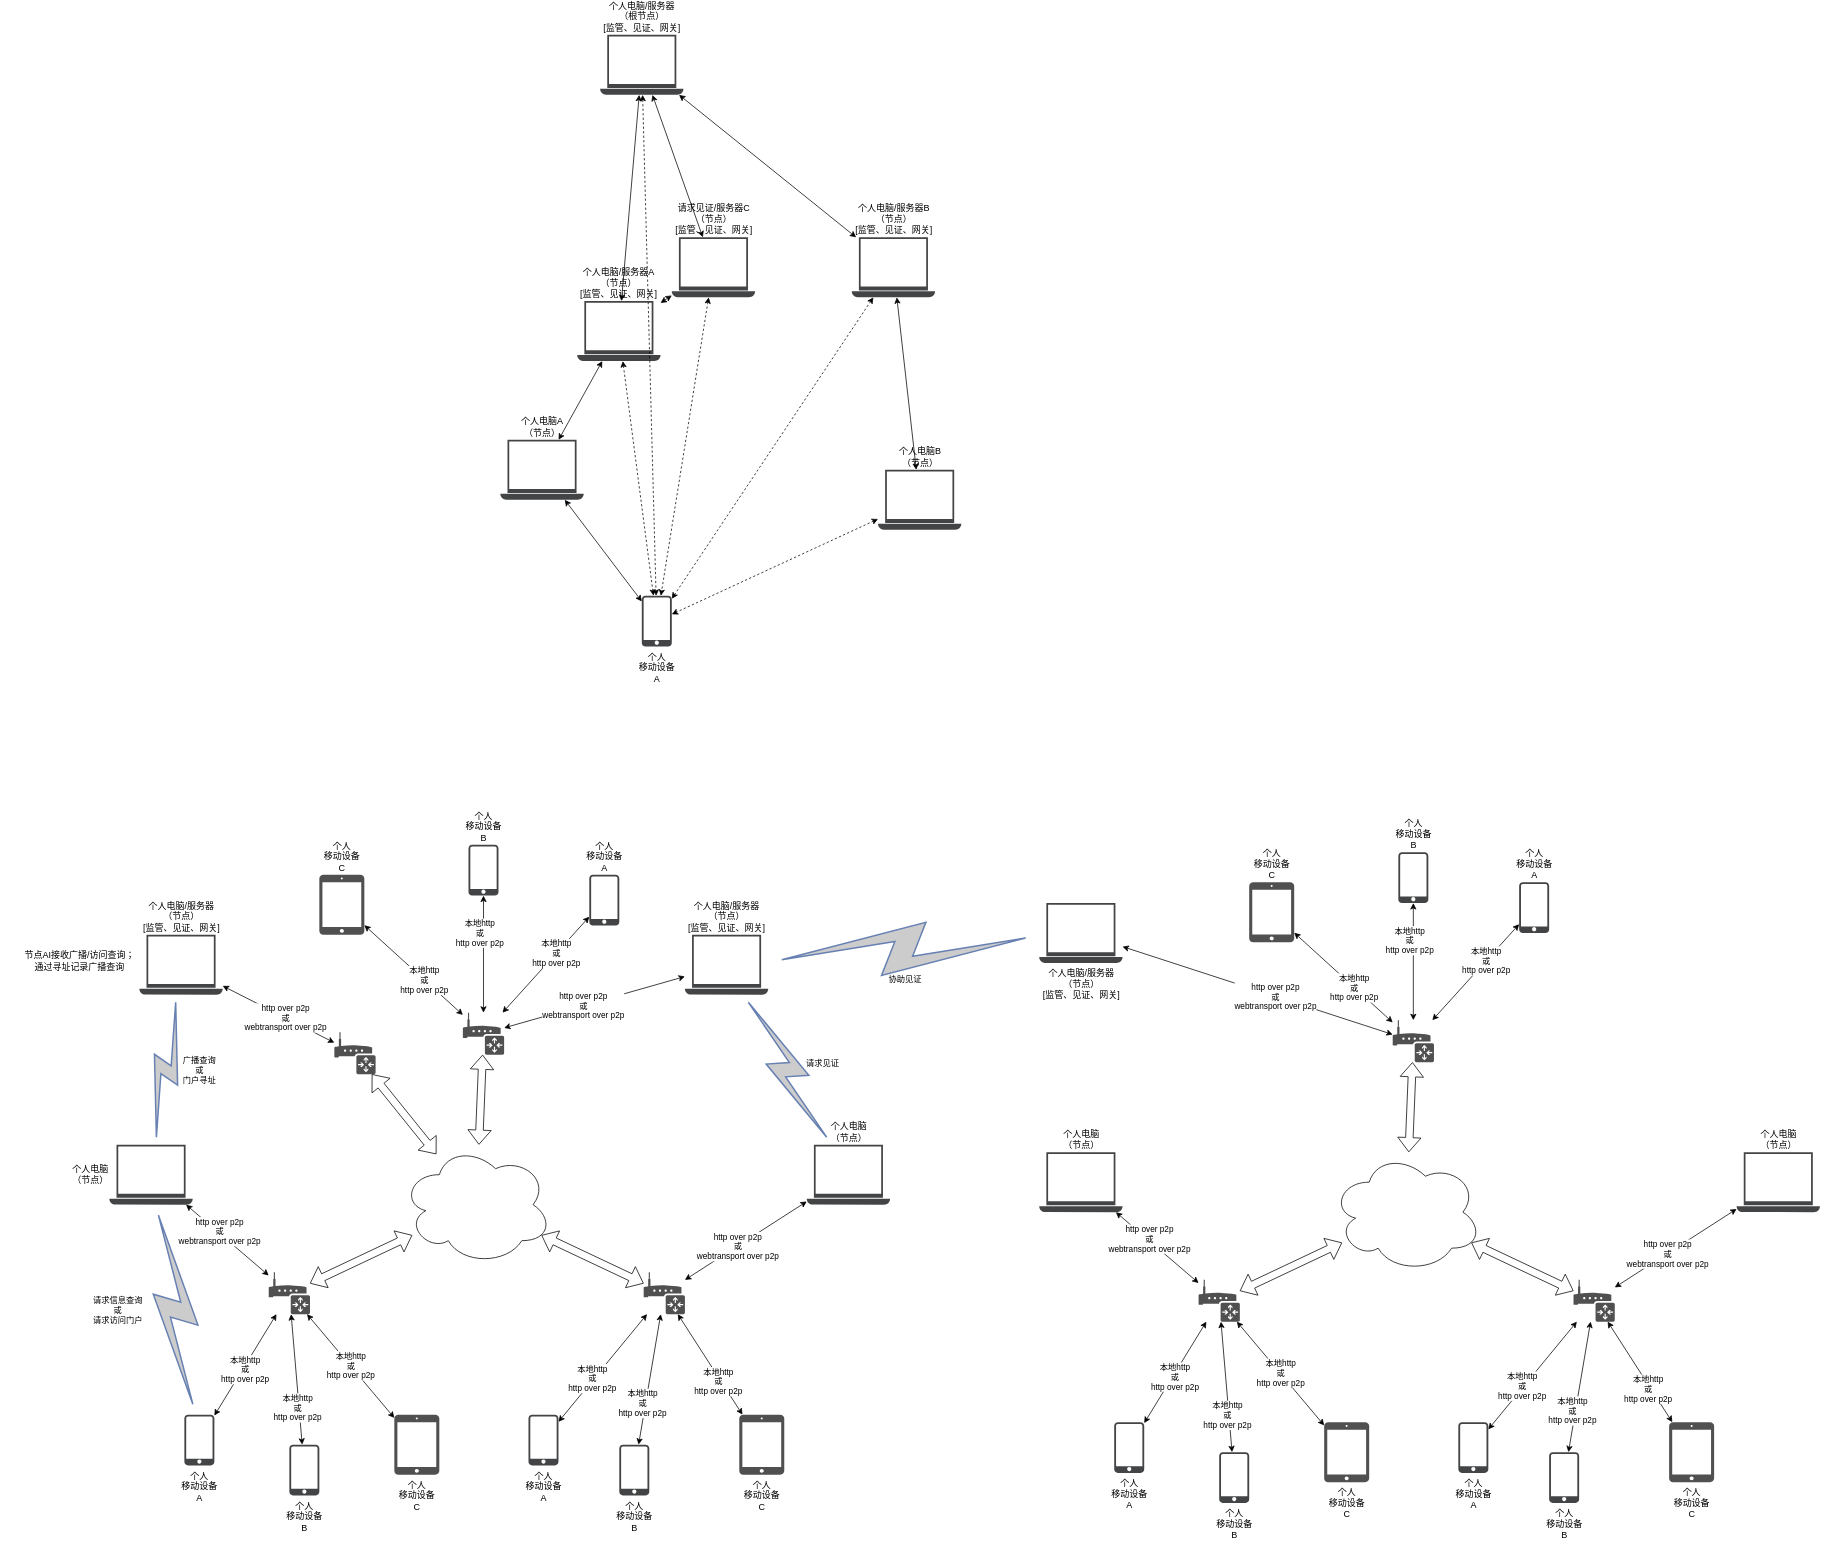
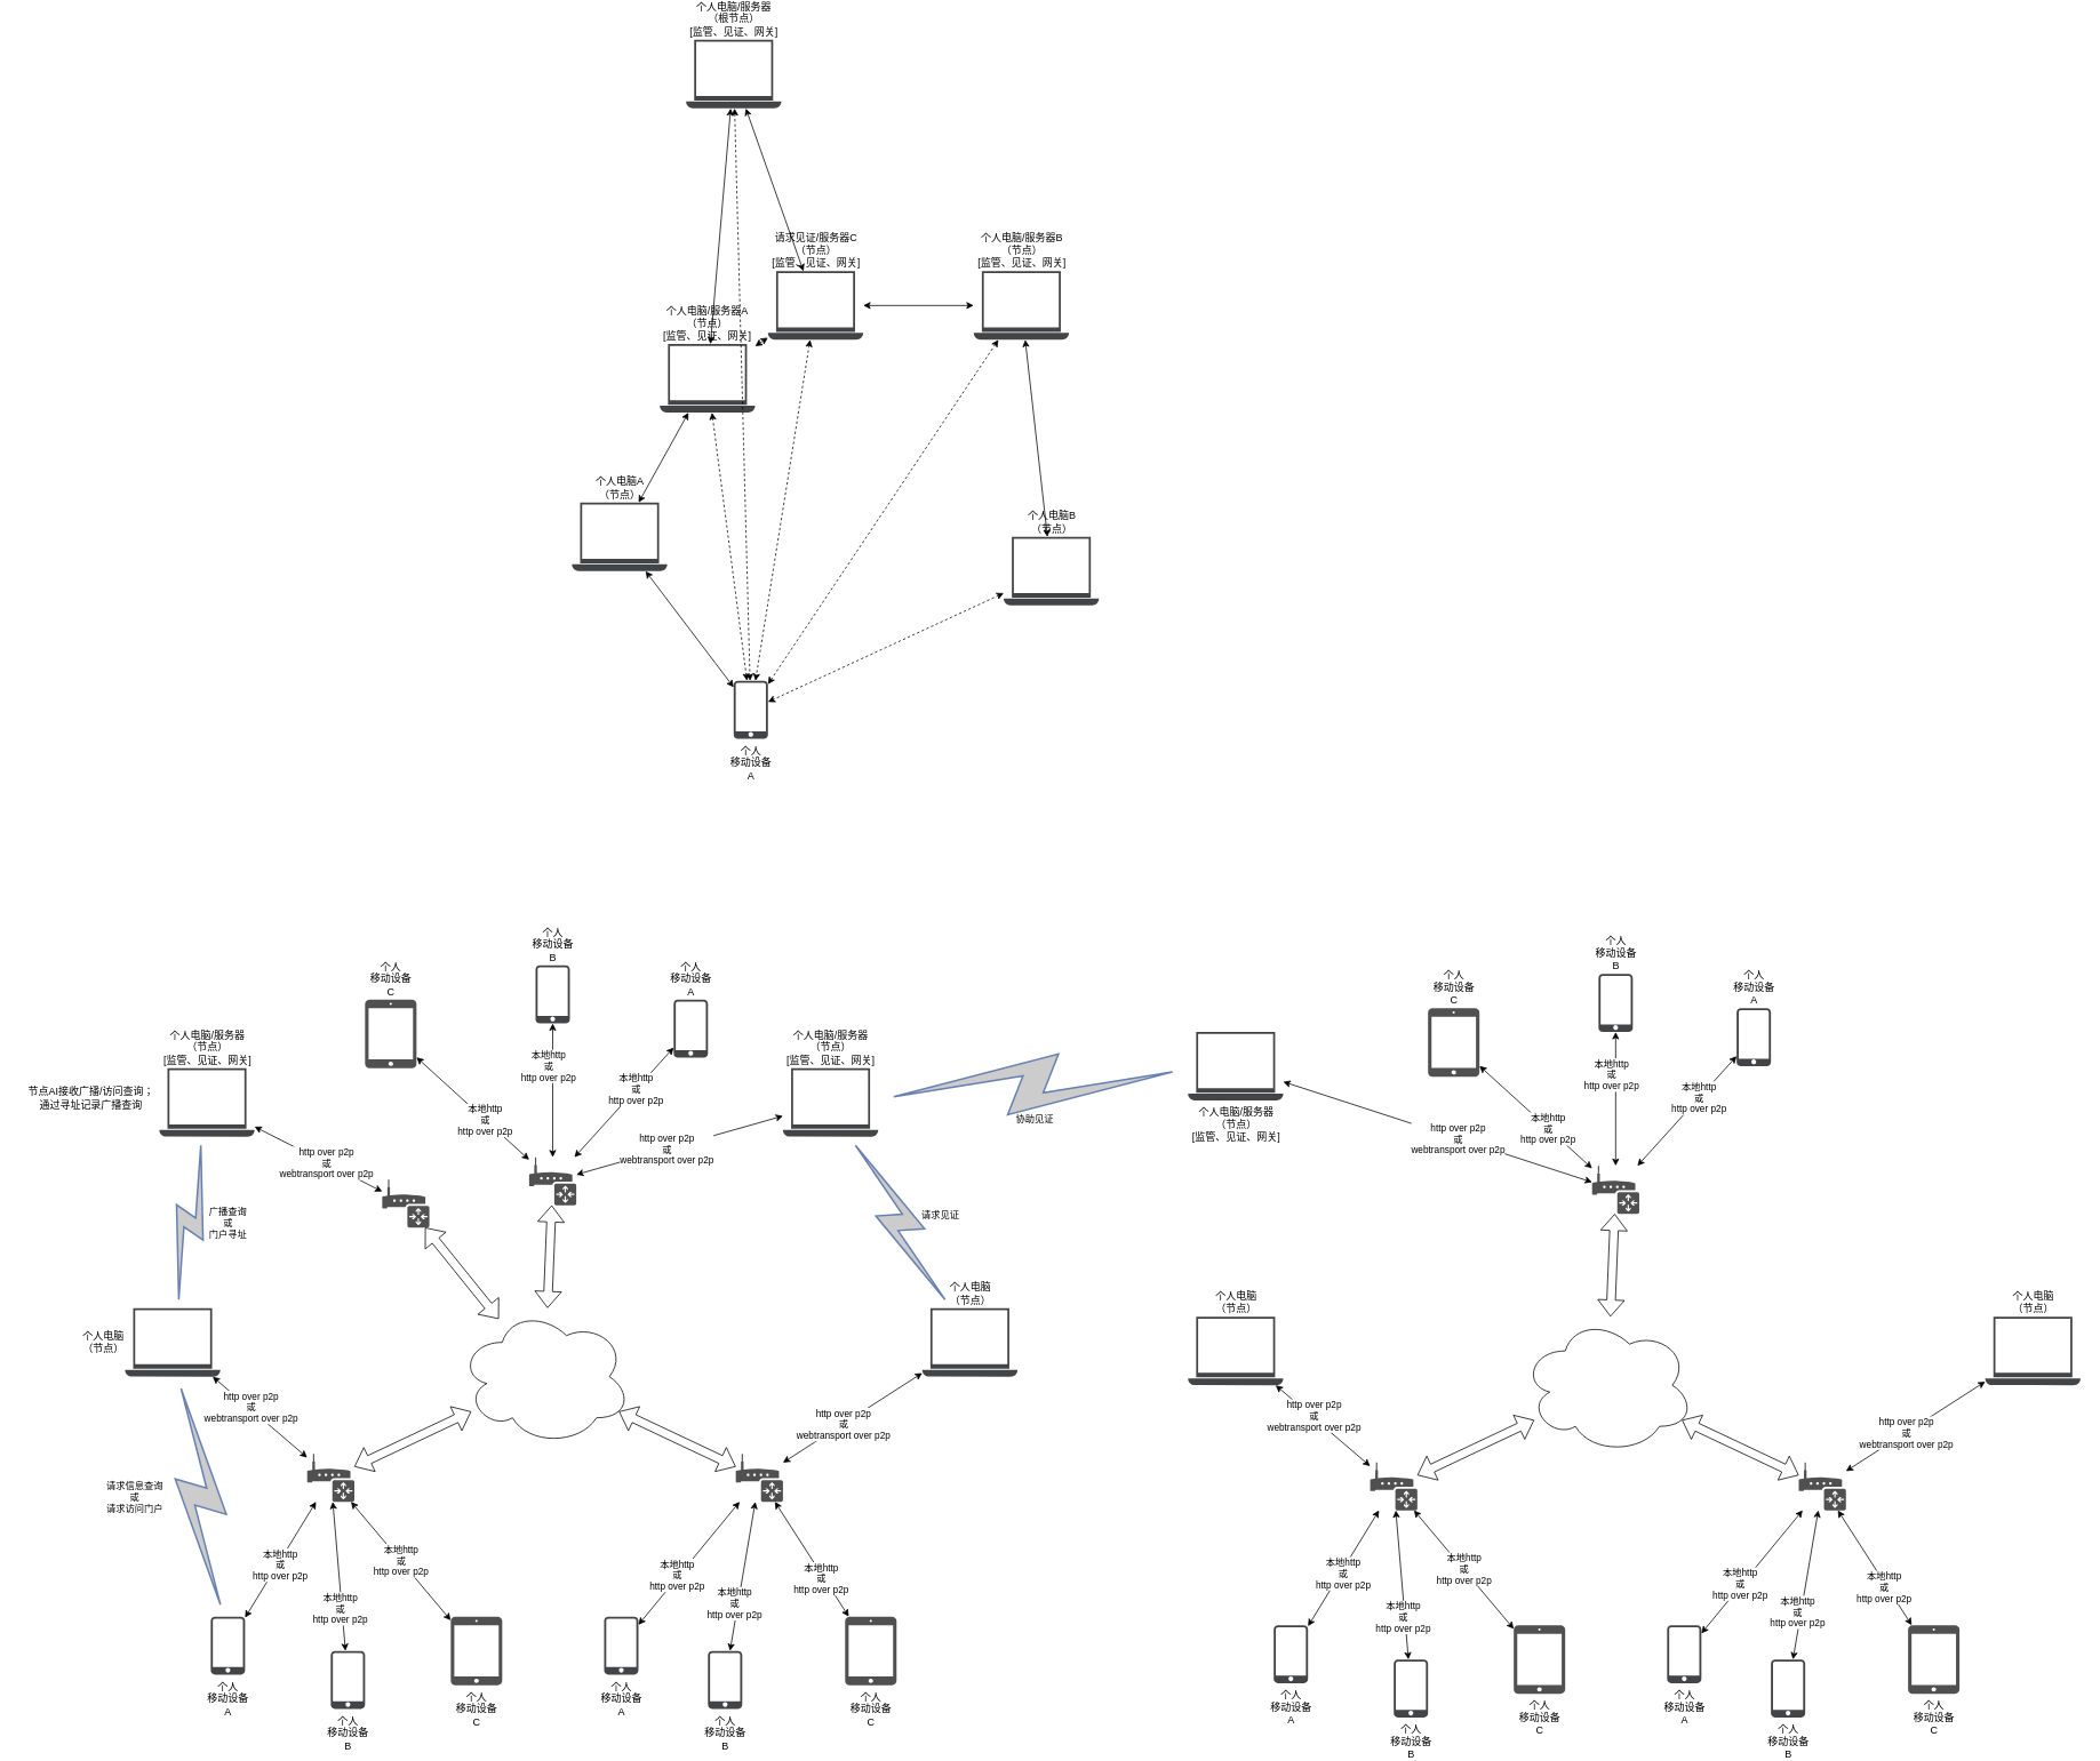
- <mxCell id="118" value="" style="endArrow=classic;startArrow=classic;html=1;" edge="1" parent="1" source="115" target="101"><mxGeometry width="50" height="50" relative="1" as="geometry"><mxPoint x="940.734" y="80" as="sourcePoint" /><mxPoint x="769.266" y="310" as="targetPoint" /></mxGeometry></mxCell>
+ <mxCell id="104" value="" style="endArrow=classic;startArrow=classic;html=1;" edge="1" parent="1" source="100" target="101"><mxGeometry width="50" height="50" relative="1" as="geometry"><mxPoint x="1005" y="470" as="sourcePoint" /><mxPoint x="1055" y="420" as="targetPoint" /></mxGeometry></mxCell>
